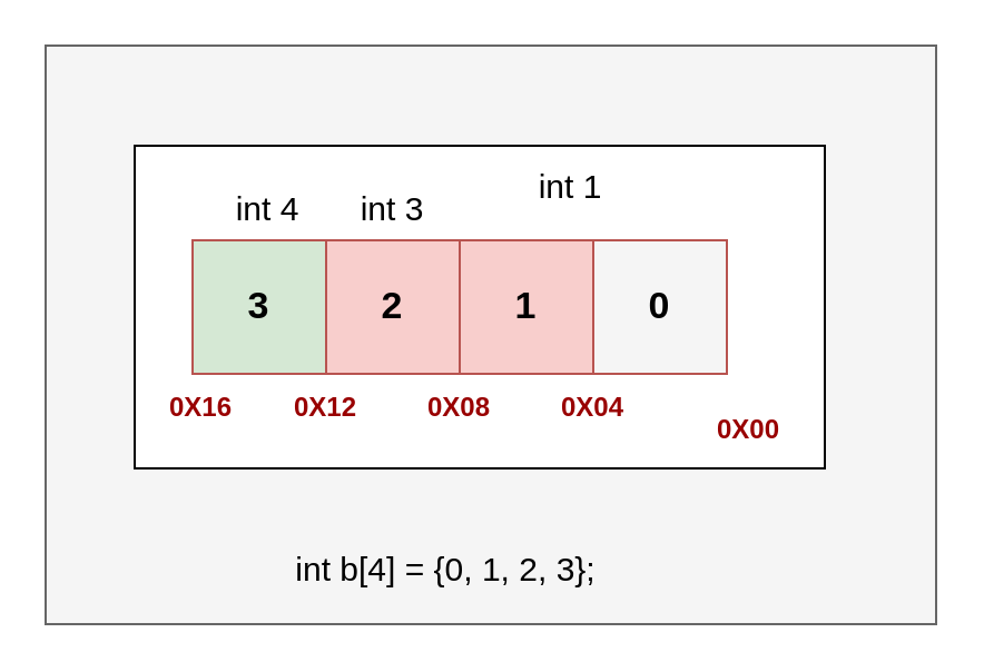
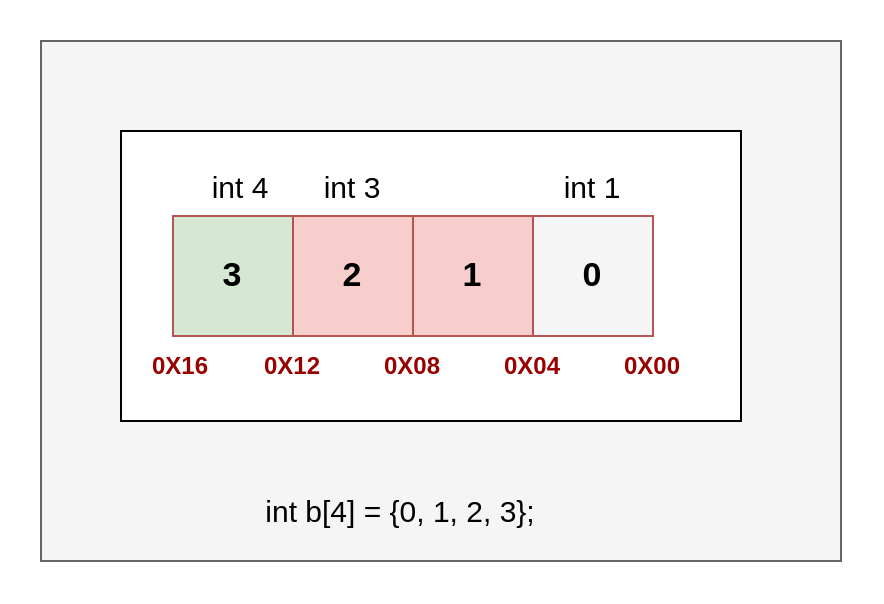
- <mxCell id="9" value="&lt;font style=&quot;font-size: 15px;&quot;&gt;int 1&lt;/font&gt;" style="text;html=1;align=center;verticalAlign=middle;whiteSpace=wrap;rounded=0;" parent="1" vertex="1"><mxGeometry x="226" y="67.5" width="60" height="30" as="geometry" /></mxCell>
+ <mxCell id="9" value="&lt;font style=&quot;font-size: 15px;&quot;&gt;int 1&lt;/font&gt;" style="text;html=1;align=center;verticalAlign=middle;whiteSpace=wrap;rounded=0;" parent="1" vertex="1"><mxGeometry x="266" y="77.5" width="60" height="30" as="geometry" /></mxCell>
- <mxCell id="8" value="0X00" style="text;html=1;align=center;verticalAlign=middle;whiteSpace=wrap;rounded=0;fontColor=#990000;fontStyle=1" parent="1" vertex="1"><mxGeometry x="306" y="177.5" width="60" height="30" as="geometry" /></mxCell>
+ <mxCell id="8" value="0X00" style="text;html=1;align=center;verticalAlign=middle;whiteSpace=wrap;rounded=0;fontColor=#990000;fontStyle=1" parent="1" vertex="1"><mxGeometry x="296" y="167.5" width="60" height="30" as="geometry" /></mxCell>
